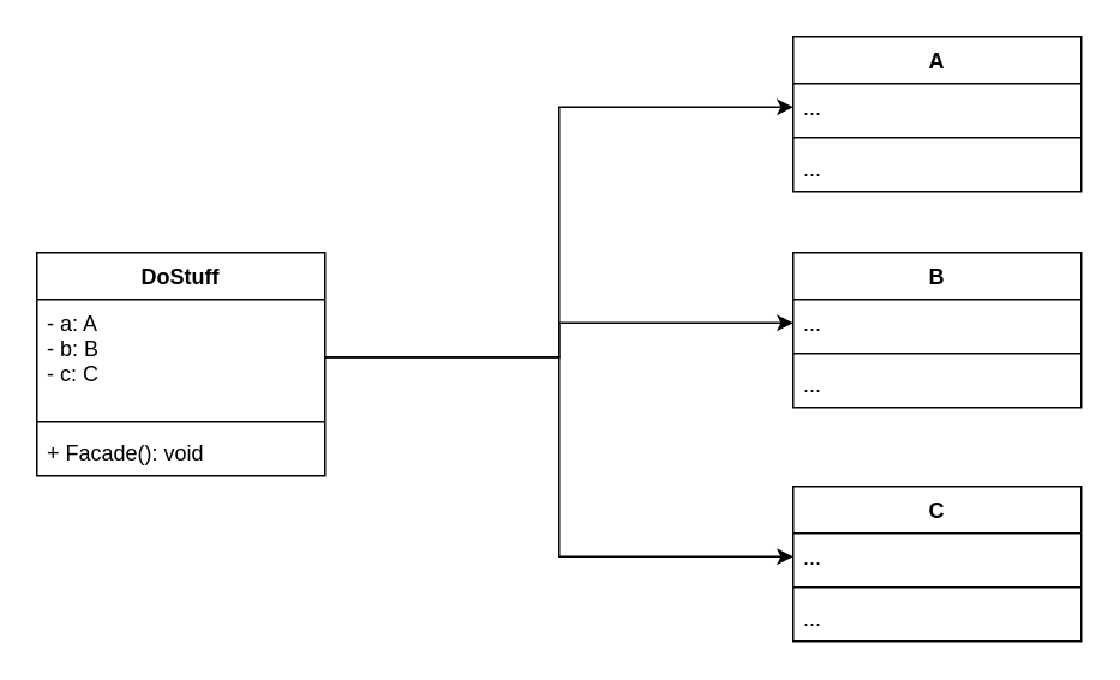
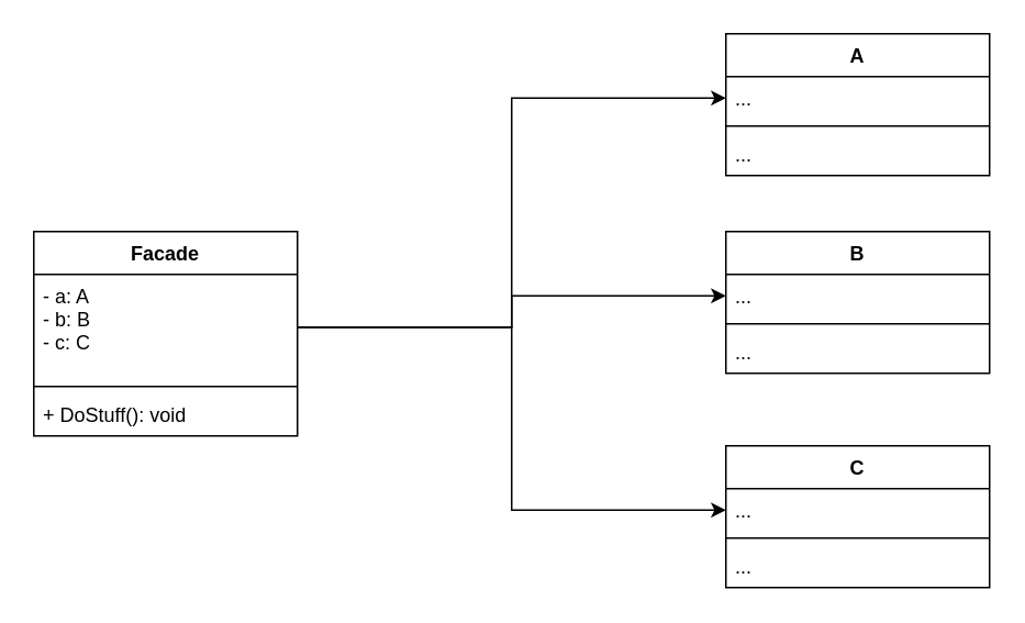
- <mxCell id="14" value="DoStuff" style="swimlane;fontStyle=1;align=center;verticalAlign=top;childLayout=stackLayout;horizontal=1;startSize=26;horizontalStack=0;resizeParent=1;resizeParentMax=0;resizeLast=0;collapsible=1;marginBottom=0;" vertex="1" parent="1"><mxGeometry x="20" y="140" width="160" height="124" as="geometry" /></mxCell>
+ <mxCell id="14" value="Facade" style="swimlane;fontStyle=1;align=center;verticalAlign=top;childLayout=stackLayout;horizontal=1;startSize=26;horizontalStack=0;resizeParent=1;resizeParentMax=0;resizeLast=0;collapsible=1;marginBottom=0;" vertex="1" parent="1"><mxGeometry x="20" y="140" width="160" height="124" as="geometry" /></mxCell>
- <mxCell id="17" value="+ Facade(): void" style="text;strokeColor=none;fillColor=none;align=left;verticalAlign=top;spacingLeft=4;spacingRight=4;overflow=hidden;rotatable=0;points=[[0,0.5],[1,0.5]];portConstraint=eastwest;" vertex="1" parent="14"><mxGeometry y="98" width="160" height="26" as="geometry" /></mxCell>
+ <mxCell id="17" value="+ DoStuff(): void" style="text;strokeColor=none;fillColor=none;align=left;verticalAlign=top;spacingLeft=4;spacingRight=4;overflow=hidden;rotatable=0;points=[[0,0.5],[1,0.5]];portConstraint=eastwest;" vertex="1" parent="14"><mxGeometry y="98" width="160" height="26" as="geometry" /></mxCell>
